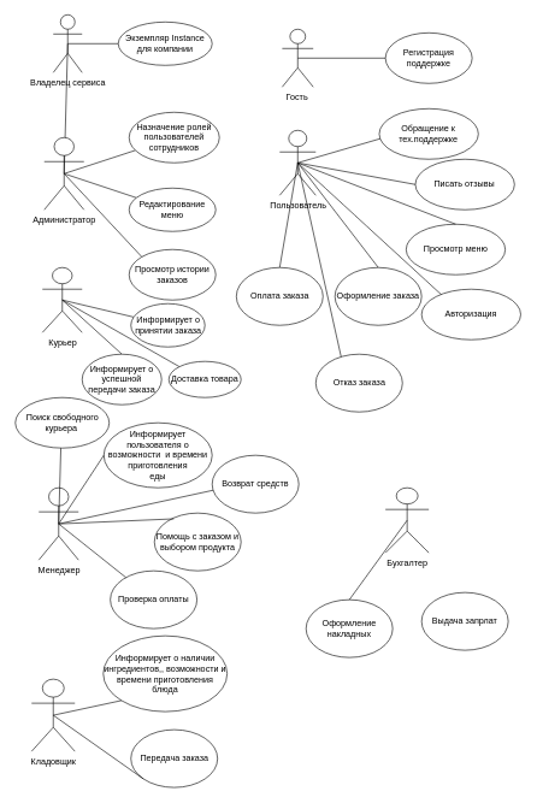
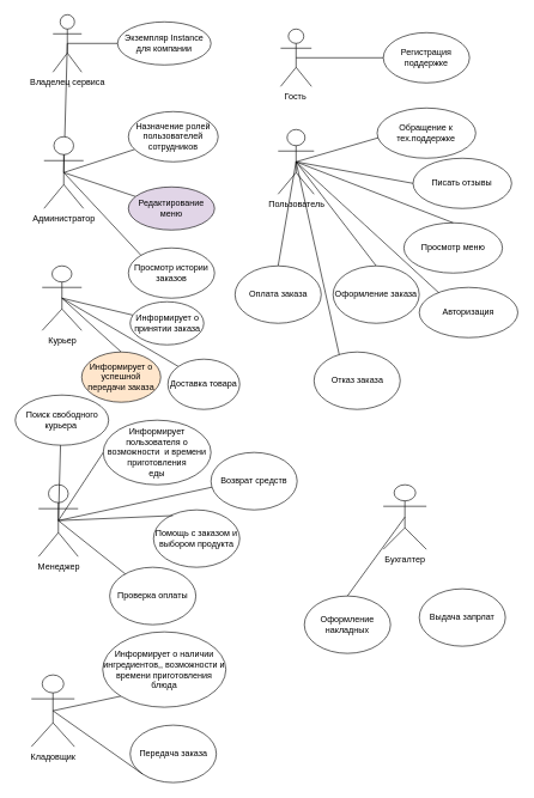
- <mxCell id="12" value="Редактирование меню" style="ellipse;whiteSpace=wrap;html=1;" parent="1" vertex="1"><mxGeometry x="178" y="260" width="120" height="60" as="geometry" /></mxCell>
+ <mxCell id="12" value="Редактирование меню" style="ellipse;whiteSpace=wrap;html=1;fillColor=#e1d5e7;" parent="1" vertex="1"><mxGeometry x="178" y="260" width="120" height="60" as="geometry" /></mxCell>
- <mxCell id="30" value="Информирует о успешной передачи заказа" style="ellipse;whiteSpace=wrap;html=1;" parent="1" vertex="1"><mxGeometry x="113" y="490" width="110" height="70" as="geometry" /></mxCell>
+ <mxCell id="30" value="Информирует о успешной передачи заказа" style="ellipse;whiteSpace=wrap;html=1;fillColor=#ffe6cc;" parent="1" vertex="1"><mxGeometry x="113" y="490" width="110" height="70" as="geometry" /></mxCell>
- <mxCell id="47" value="Доставка товара" style="ellipse;whiteSpace=wrap;html=1;" parent="1" vertex="1"><mxGeometry x="233" y="500" width="100" height="50" as="geometry" /></mxCell>
+ <mxCell id="47" value="Доставка товара" style="ellipse;whiteSpace=wrap;html=1;" parent="1" vertex="1"><mxGeometry x="233" y="500" width="100" height="70" as="geometry" /></mxCell>
